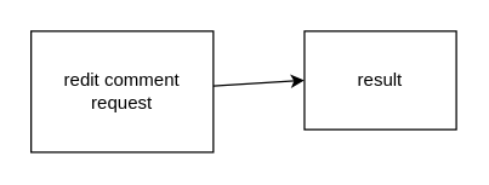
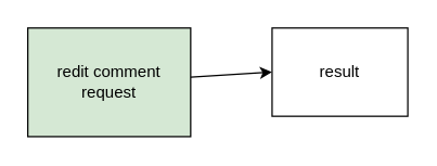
- <mxCell id="3" value="redit comment request" style="rounded=0;whiteSpace=wrap;html=1;" vertex="1" parent="1"><mxGeometry x="20" y="20" width="120" height="80" as="geometry" /></mxCell>
+ <mxCell id="3" value="redit comment request" style="rounded=0;whiteSpace=wrap;html=1;fillColor=#d5e8d4;" vertex="1" parent="1"><mxGeometry x="20" y="20" width="120" height="80" as="geometry" /></mxCell>
